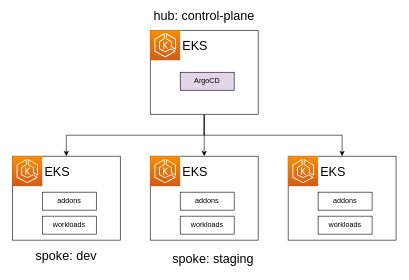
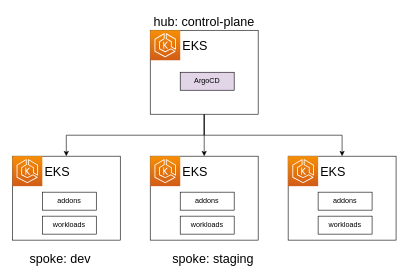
- <mxCell id="23" value="hub: control-plane" style="text;html=1;strokeColor=none;fillColor=none;align=center;verticalAlign=middle;whiteSpace=wrap;rounded=0;strokeWidth=2;fontSize=21;" vertex="1" parent="1"><mxGeometry x="250" y="10" width="180" height="30" as="geometry" /></mxCell>
+ <mxCell id="23" value="hub: control-plane" style="text;html=1;strokeColor=none;fillColor=none;align=center;verticalAlign=middle;whiteSpace=wrap;rounded=0;strokeWidth=2;fontSize=21;" vertex="1" parent="1"><mxGeometry x="250" y="20" width="180" height="30" as="geometry" /></mxCell>
- <mxCell id="24" value="spoke: dev" style="text;html=1;strokeColor=none;fillColor=none;align=center;verticalAlign=middle;whiteSpace=wrap;rounded=0;strokeWidth=2;fontSize=21;" vertex="1" parent="1"><mxGeometry x="20" y="410" width="180" height="30" as="geometry" /></mxCell>
+ <mxCell id="24" value="spoke: dev" style="text;html=1;strokeColor=none;fillColor=none;align=center;verticalAlign=middle;whiteSpace=wrap;rounded=0;strokeWidth=2;fontSize=21;" vertex="1" parent="1"><mxGeometry x="10" y="415" width="180" height="30" as="geometry" /></mxCell>
